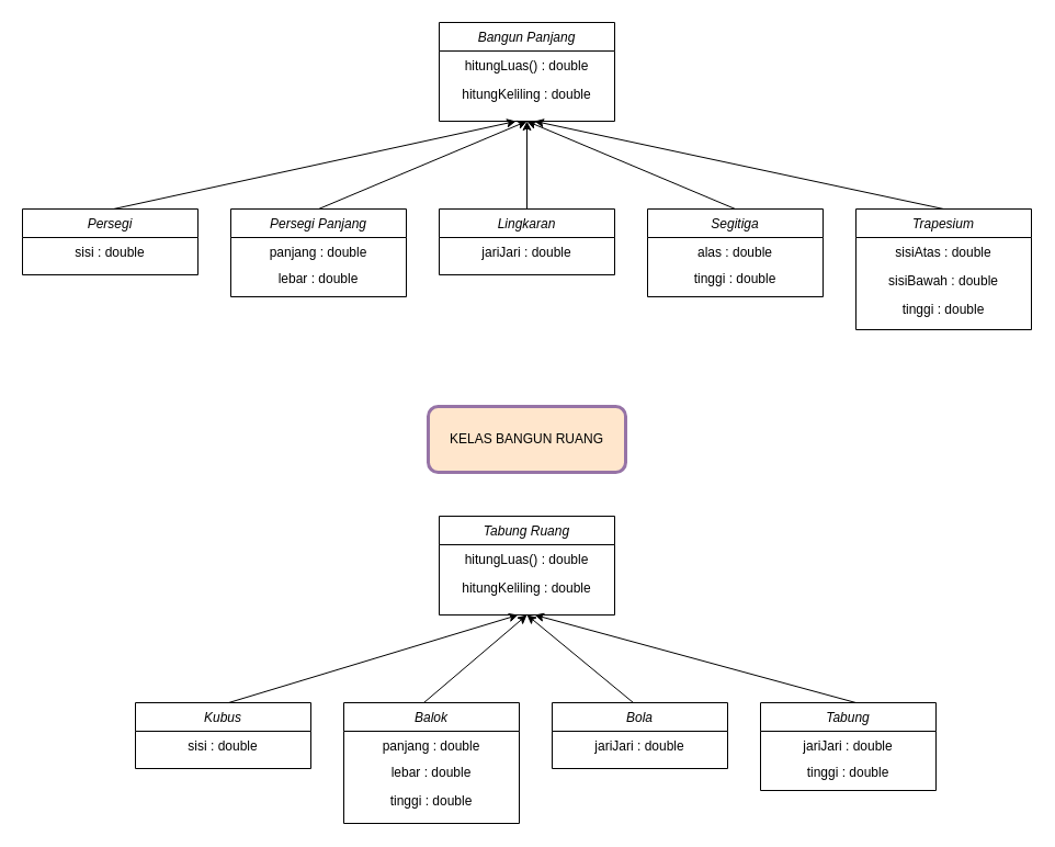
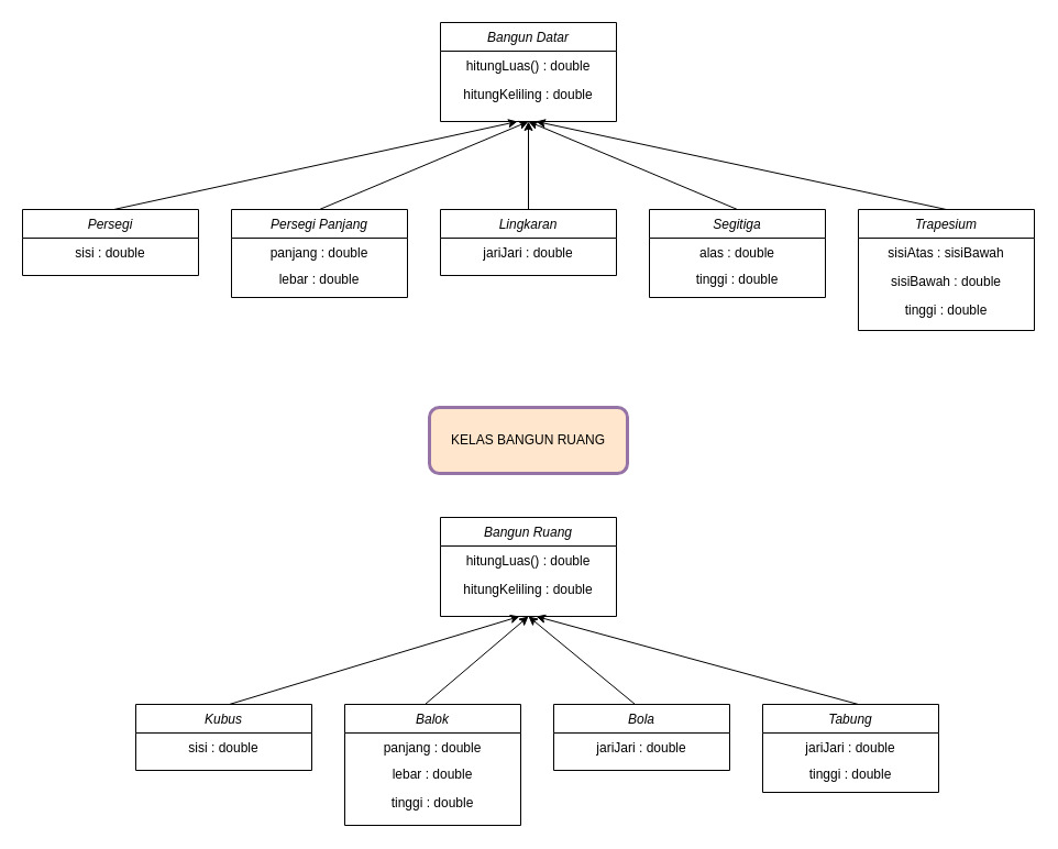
- <mxCell id="2" value="Bangun Panjang" style="swimlane;fontStyle=2;align=center;verticalAlign=top;childLayout=stackLayout;horizontal=1;startSize=26;horizontalStack=0;resizeParent=1;resizeLast=0;collapsible=1;marginBottom=0;rounded=0;shadow=0;strokeWidth=1;" vertex="1" parent="1"><mxGeometry x="400" y="20" width="160" height="90" as="geometry"><mxRectangle x="230" y="140" width="160" height="26" as="alternateBounds" /></mxGeometry></mxCell>
+ <mxCell id="2" value="Bangun Datar" style="swimlane;fontStyle=2;align=center;verticalAlign=top;childLayout=stackLayout;horizontal=1;startSize=26;horizontalStack=0;resizeParent=1;resizeLast=0;collapsible=1;marginBottom=0;rounded=0;shadow=0;strokeWidth=1;" vertex="1" parent="1"><mxGeometry x="400" y="20" width="160" height="90" as="geometry"><mxRectangle x="230" y="140" width="160" height="26" as="alternateBounds" /></mxGeometry></mxCell>
- <mxCell id="13" value="sisiAtas : double" style="text;align=center;verticalAlign=top;spacingLeft=4;spacingRight=4;overflow=hidden;rotatable=0;points=[[0,0.5],[1,0.5]];portConstraint=eastwest;" vertex="1" parent="12"><mxGeometry y="26" width="160" height="26" as="geometry" /></mxCell>
+ <mxCell id="13" value="sisiAtas : sisiBawah" style="text;align=center;verticalAlign=top;spacingLeft=4;spacingRight=4;overflow=hidden;rotatable=0;points=[[0,0.5],[1,0.5]];portConstraint=eastwest;" vertex="1" parent="12"><mxGeometry y="26" width="160" height="26" as="geometry" /></mxCell>
- <mxCell id="24" value="Tabung Ruang" style="swimlane;fontStyle=2;align=center;verticalAlign=top;childLayout=stackLayout;horizontal=1;startSize=26;horizontalStack=0;resizeParent=1;resizeLast=0;collapsible=1;marginBottom=0;rounded=0;shadow=0;strokeWidth=1;" vertex="1" parent="1"><mxGeometry x="400" y="470" width="160" height="90" as="geometry"><mxRectangle x="230" y="140" width="160" height="26" as="alternateBounds" /></mxGeometry></mxCell>
+ <mxCell id="24" value="Bangun Ruang" style="swimlane;fontStyle=2;align=center;verticalAlign=top;childLayout=stackLayout;horizontal=1;startSize=26;horizontalStack=0;resizeParent=1;resizeLast=0;collapsible=1;marginBottom=0;rounded=0;shadow=0;strokeWidth=1;" vertex="1" parent="1"><mxGeometry x="400" y="470" width="160" height="90" as="geometry"><mxRectangle x="230" y="140" width="160" height="26" as="alternateBounds" /></mxGeometry></mxCell>
